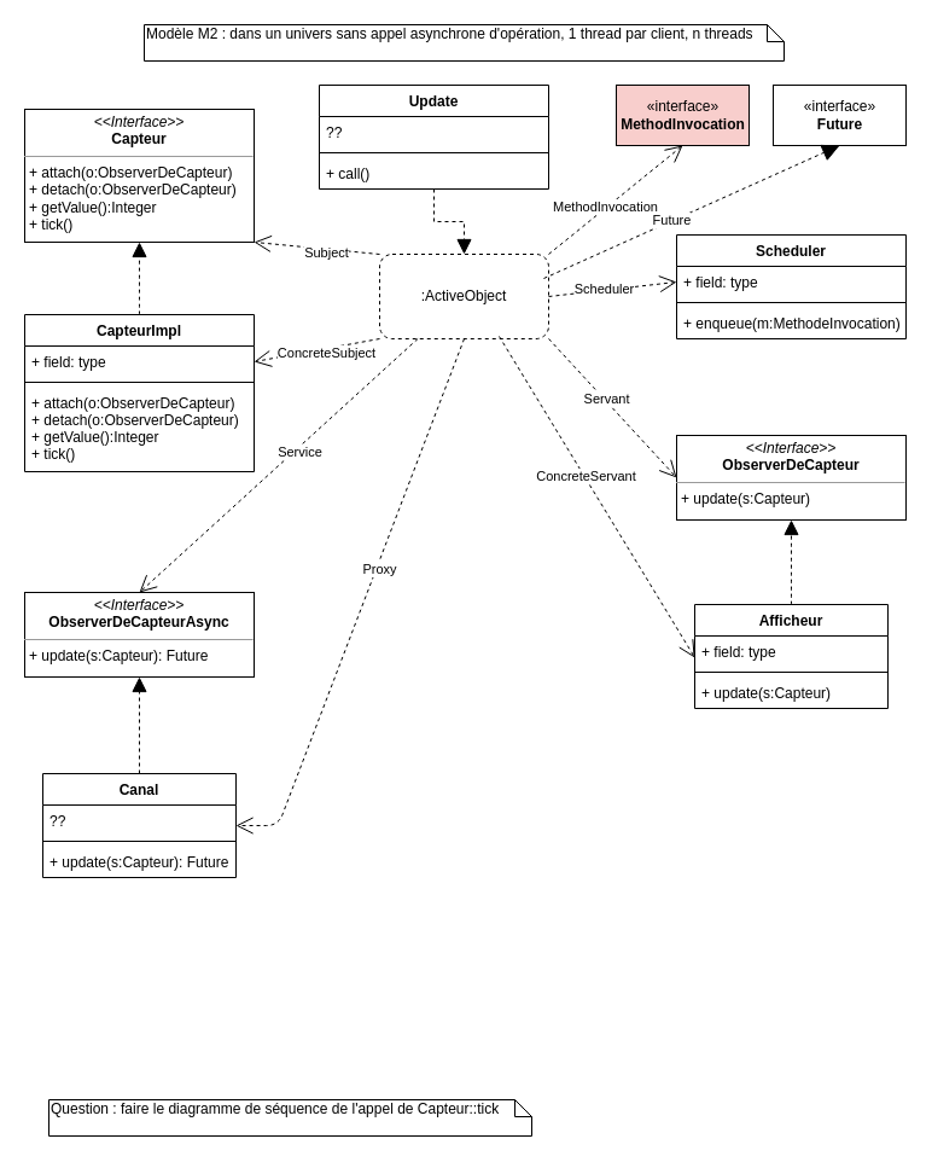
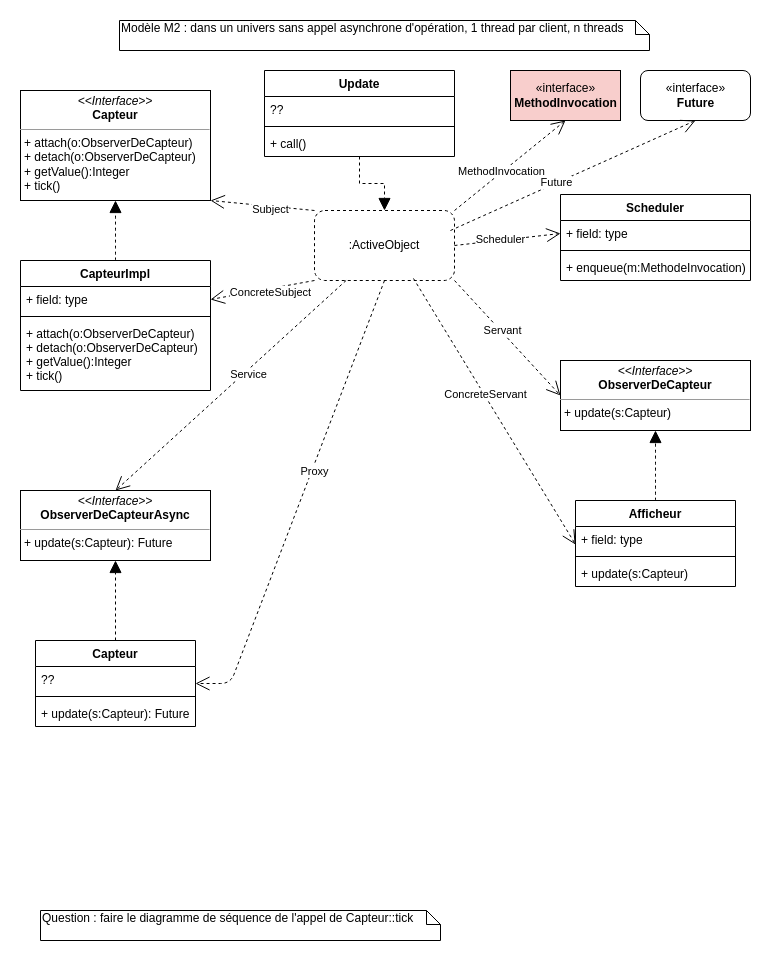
- <mxCell id="45" value="«interface»&lt;br&gt;&lt;b&gt;Future&lt;/b&gt;" style="html=1;" vertex="1" parent="1"><mxGeometry x="640" y="70" width="110" height="50" as="geometry" /></mxCell>
+ <mxCell id="45" value="«interface»&lt;br&gt;&lt;b&gt;Future&lt;/b&gt;" style="html=1;rounded=1;" vertex="1" parent="1"><mxGeometry x="640" y="70" width="110" height="50" as="geometry" /></mxCell>
- <mxCell id="47" value="" style="endArrow=block;endFill=1;endSize=12;html=1;dashed=1;exitX=0.971;exitY=0.286;exitDx=0;exitDy=0;entryX=0.5;entryY=1;entryDx=0;entryDy=0;exitPerimeter=0;" edge="1" parent="1" source="3" target="45"><mxGeometry width="160" relative="1" as="geometry"><mxPoint x="443.497" y="230.251" as="sourcePoint" /><mxPoint x="570" y="243" as="targetPoint" /></mxGeometry></mxCell>
+ <mxCell id="47" value="" style="endArrow=open;endFill=1;endSize=12;html=1;dashed=1;exitX=0.971;exitY=0.286;exitDx=0;exitDy=0;entryX=0.5;entryY=1;entryDx=0;entryDy=0;exitPerimeter=0;" edge="1" parent="1" source="3" target="45"><mxGeometry width="160" relative="1" as="geometry"><mxPoint x="443.497" y="230.251" as="sourcePoint" /><mxPoint x="570" y="243" as="targetPoint" /></mxGeometry></mxCell>
- <mxCell id="35" value="Canal" style="swimlane;fontStyle=1;align=center;verticalAlign=top;childLayout=stackLayout;horizontal=1;startSize=26;horizontalStack=0;resizeParent=1;resizeParentMax=0;resizeLast=0;collapsible=1;marginBottom=0;" vertex="1" parent="1"><mxGeometry x="35" y="640" width="160" height="86" as="geometry" /></mxCell>
+ <mxCell id="35" value="Capteur" style="swimlane;fontStyle=1;align=center;verticalAlign=top;childLayout=stackLayout;horizontal=1;startSize=26;horizontalStack=0;resizeParent=1;resizeParentMax=0;resizeLast=0;collapsible=1;marginBottom=0;" vertex="1" parent="1"><mxGeometry x="35" y="640" width="160" height="86" as="geometry" /></mxCell>
